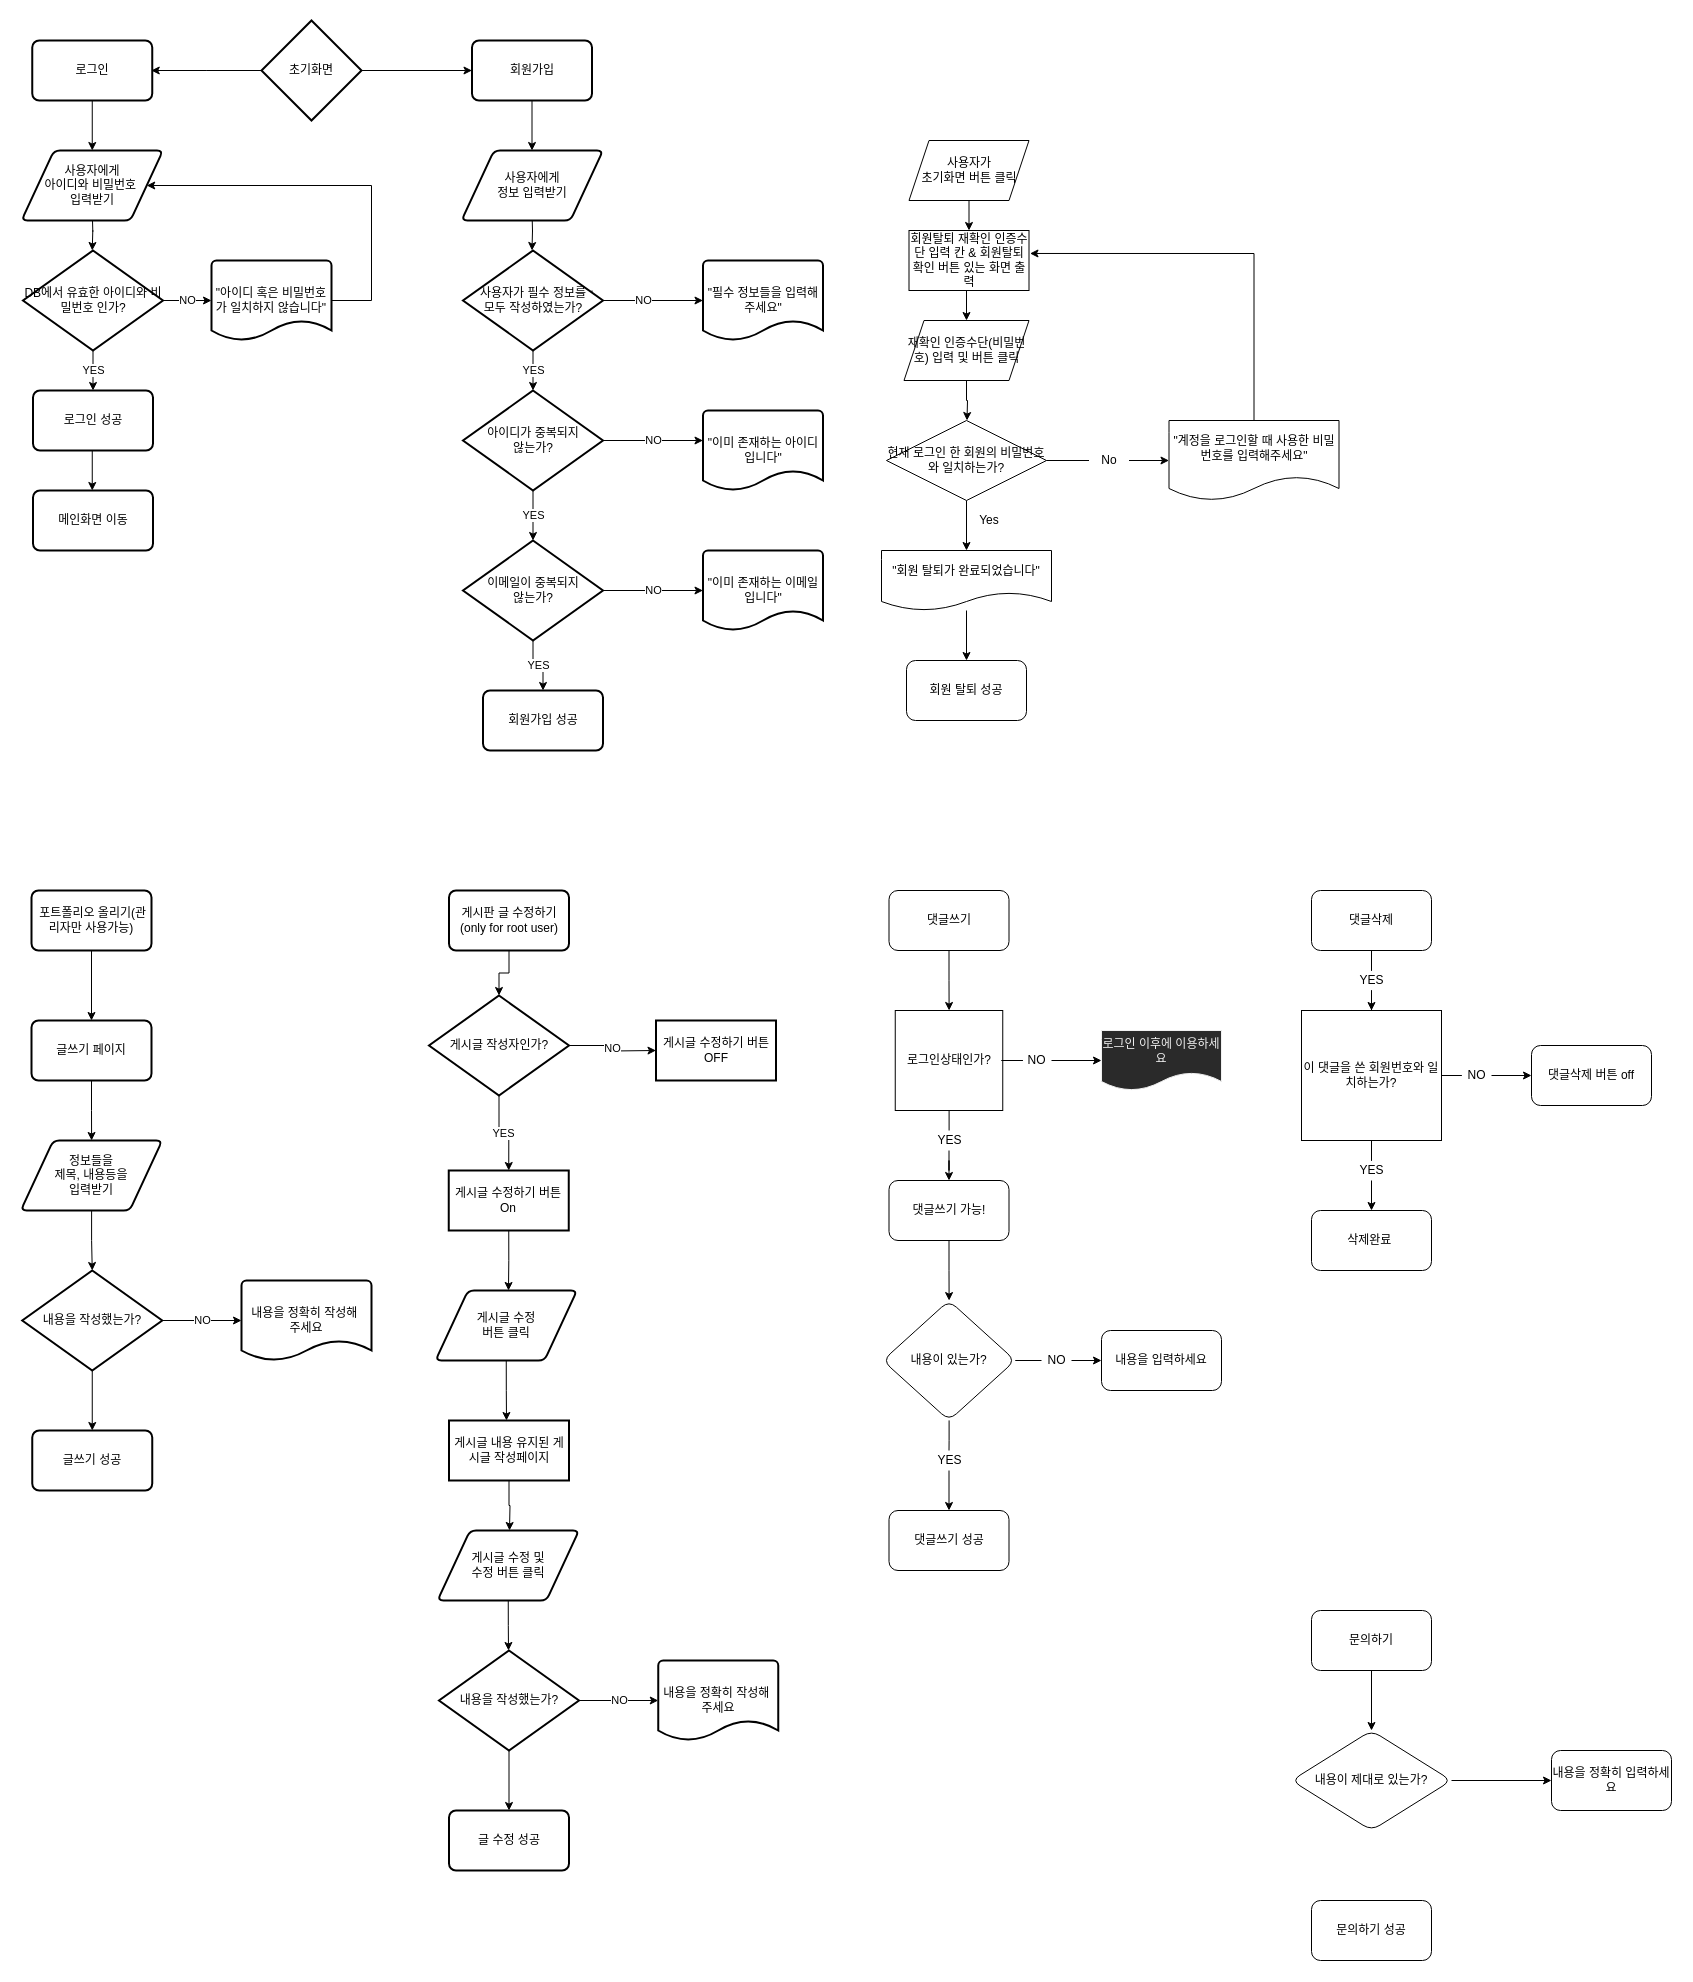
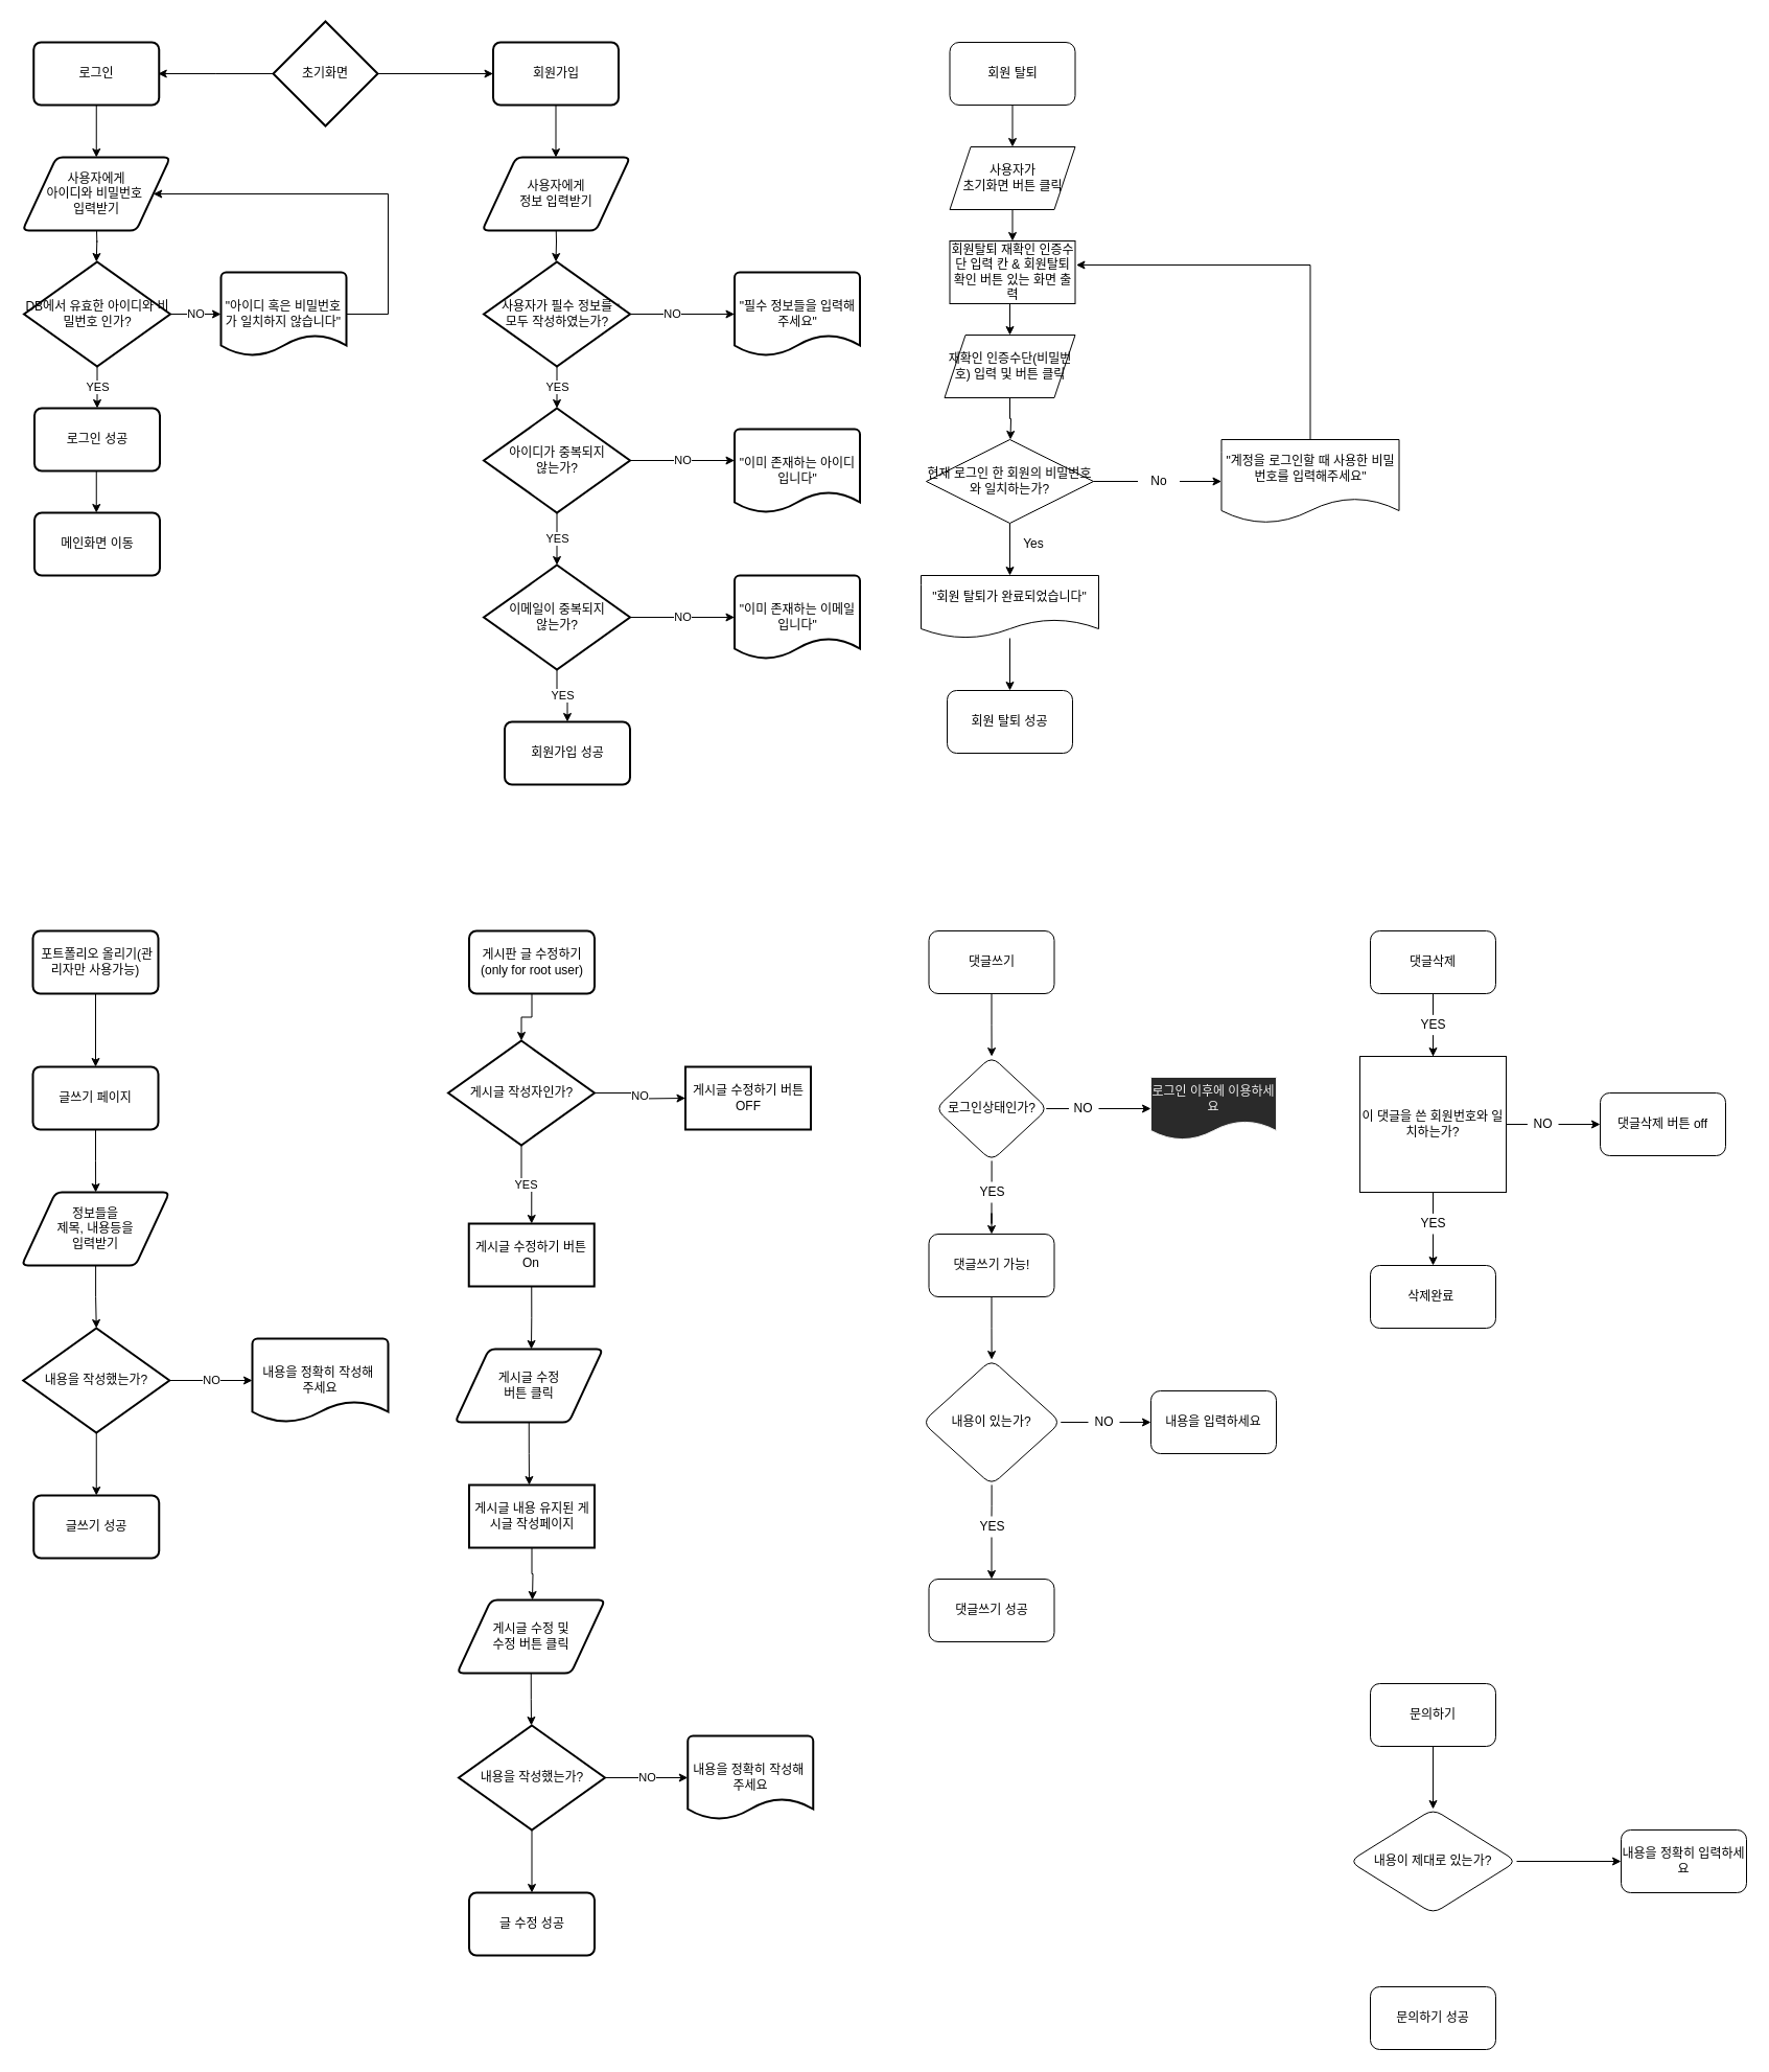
+ <mxCell id="50" value="회원 탈퇴" style="rounded=1;whiteSpace=wrap;html=1;" parent="1" vertex="1"><mxGeometry x="908.5" y="40" width="120" height="60" as="geometry" /></mxCell>
+ <mxCell id="49" style="edgeStyle=orthogonalEdgeStyle;rounded=0;orthogonalLoop=1;jettySize=auto;html=1;exitX=0.5;exitY=1;exitDx=0;exitDy=0;entryX=0.5;entryY=0;entryDx=0;entryDy=0;" parent="1" source="50" target="46" edge="1"><mxGeometry relative="1" as="geometry" /></mxCell>
- <mxCell id="87" value="로그인상태인가?" style="whiteSpace=wrap;html=1;rounded=0;" parent="1" vertex="1"><mxGeometry x="894.75" y="1010" width="107.5" height="100" as="geometry" /></mxCell>
+ <mxCell id="87" value="로그인상태인가?" style="rhombus;whiteSpace=wrap;html=1;rounded=1;" parent="1" vertex="1"><mxGeometry x="894.75" y="1010" width="107.5" height="100" as="geometry" /></mxCell>
